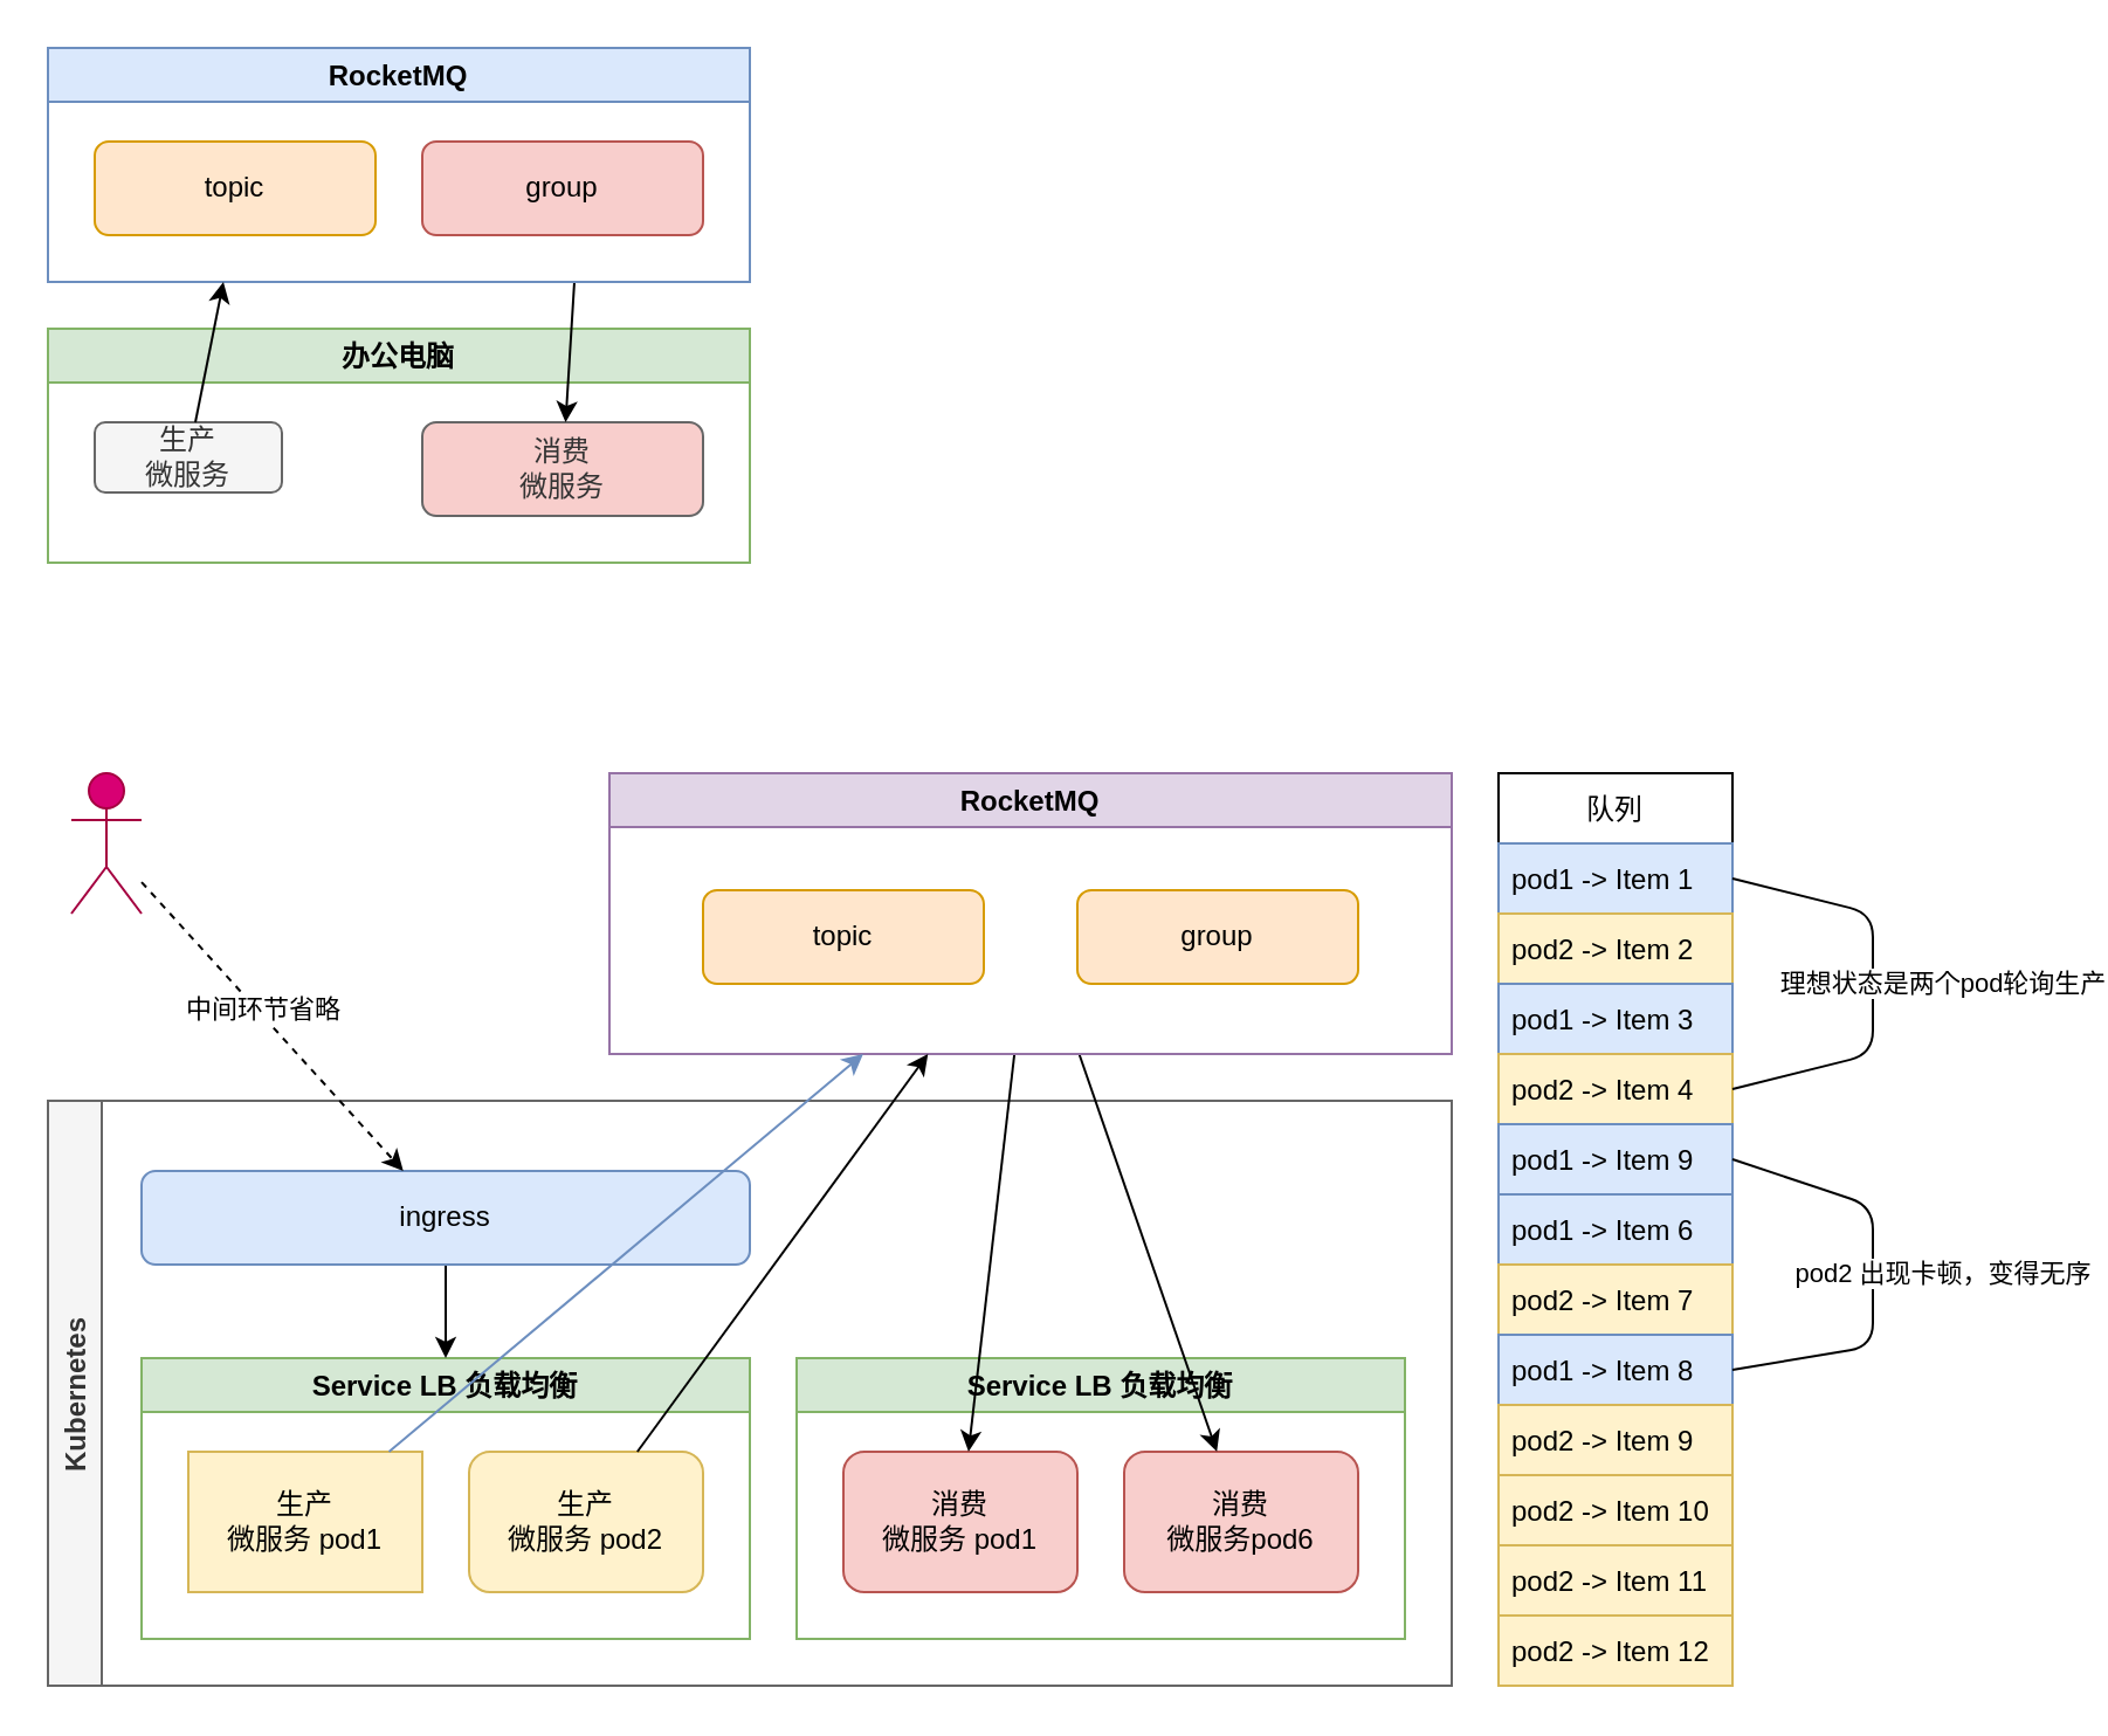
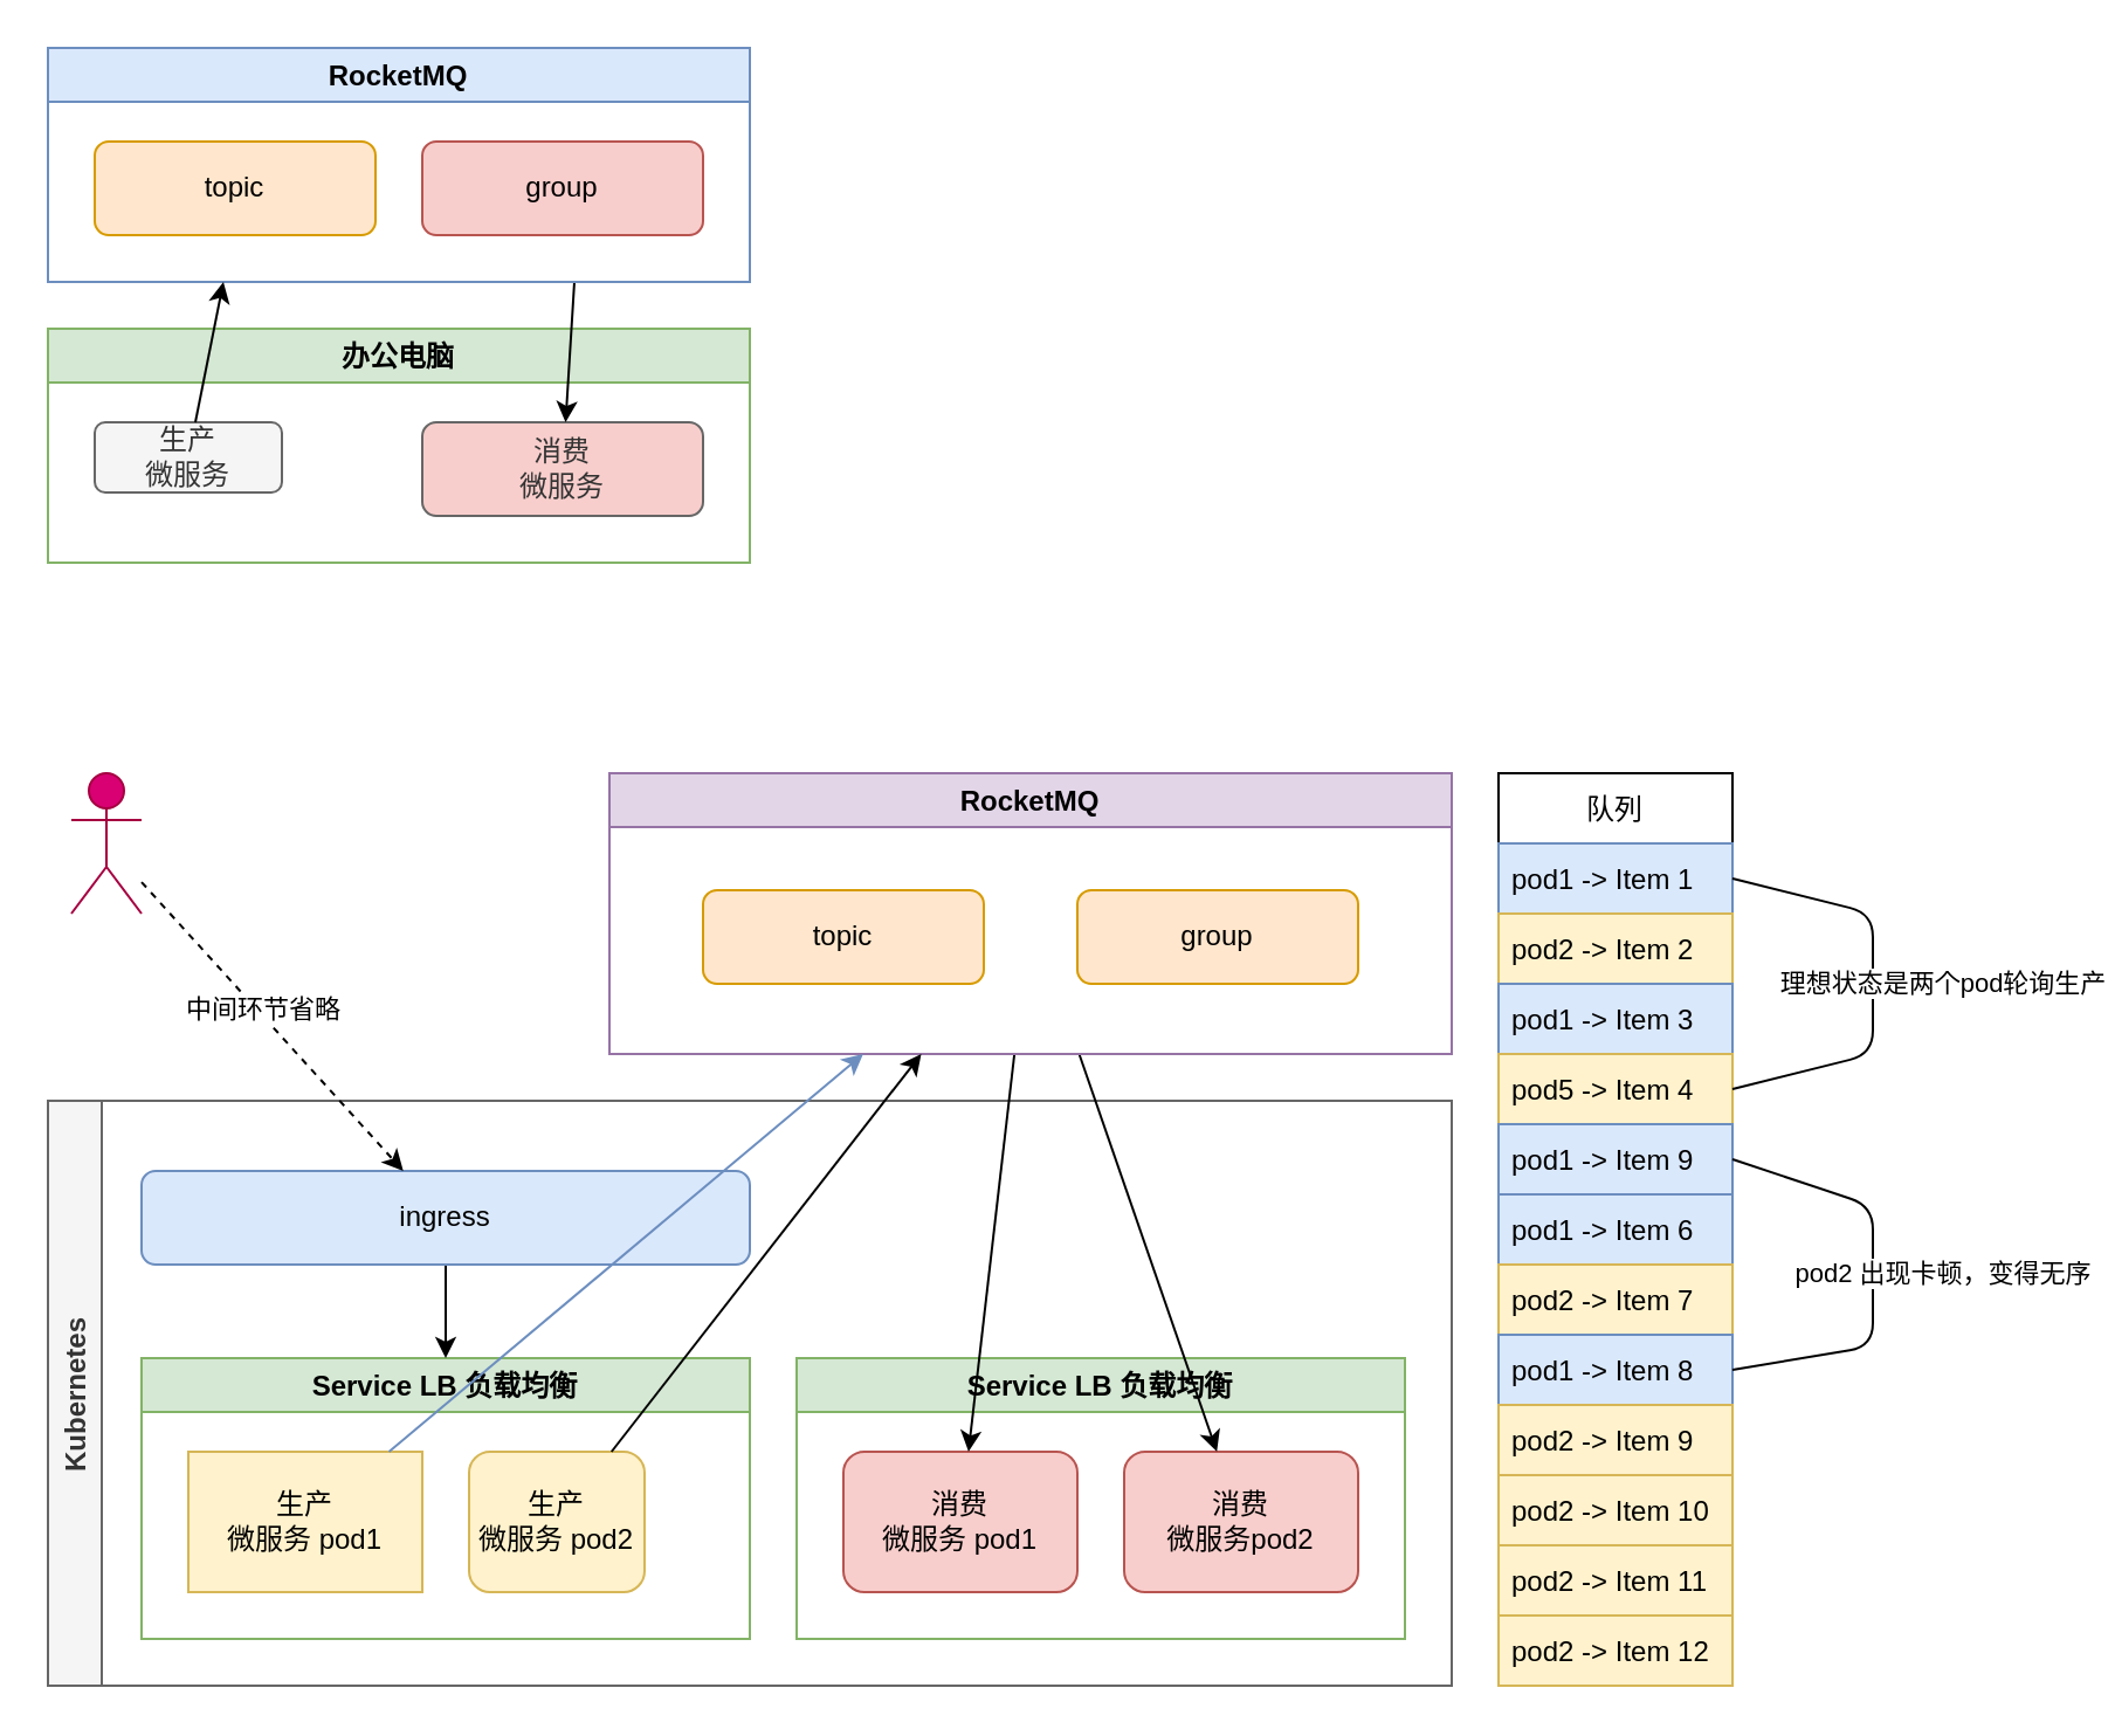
- <mxCell id="33" value="pod2 -&gt; Item 4" style="text;strokeColor=#d6b656;fillColor=#fff2cc;align=left;verticalAlign=middle;spacingLeft=4;spacingRight=4;overflow=hidden;points=[[0,0.5],[1,0.5]];portConstraint=eastwest;rotatable=0;" vertex="1" parent="29"><mxGeometry y="120" width="100" height="30" as="geometry" /></mxCell>
+ <mxCell id="33" value="pod5 -&gt; Item 4" style="text;strokeColor=#d6b656;fillColor=#fff2cc;align=left;verticalAlign=middle;spacingLeft=4;spacingRight=4;overflow=hidden;points=[[0,0.5],[1,0.5]];portConstraint=eastwest;rotatable=0;" vertex="1" parent="29"><mxGeometry y="120" width="100" height="30" as="geometry" /></mxCell>
- <mxCell id="7" value="生产&lt;br&gt;微服务 pod2" style="rounded=1;whiteSpace=wrap;html=1;fillColor=#fff2cc;strokeColor=#d6b656;" parent="6" vertex="1"><mxGeometry x="140" y="40" width="100" height="60" as="geometry" /></mxCell>
+ <mxCell id="7" value="生产&lt;br&gt;微服务 pod2" style="rounded=1;whiteSpace=wrap;html=1;fillColor=#fff2cc;strokeColor=#d6b656;" parent="6" vertex="1"><mxGeometry x="140" y="40" width="75" height="60" as="geometry" /></mxCell>
- <mxCell id="4" value="消费&lt;br&gt;微服务pod6" style="rounded=1;whiteSpace=wrap;html=1;fillColor=#f8cecc;strokeColor=#b85450;" parent="3" vertex="1"><mxGeometry x="140" y="40" width="100" height="60" as="geometry" /></mxCell>
+ <mxCell id="4" value="消费&lt;br&gt;微服务pod2" style="rounded=1;whiteSpace=wrap;html=1;fillColor=#f8cecc;strokeColor=#b85450;" parent="3" vertex="1"><mxGeometry x="140" y="40" width="100" height="60" as="geometry" /></mxCell>
